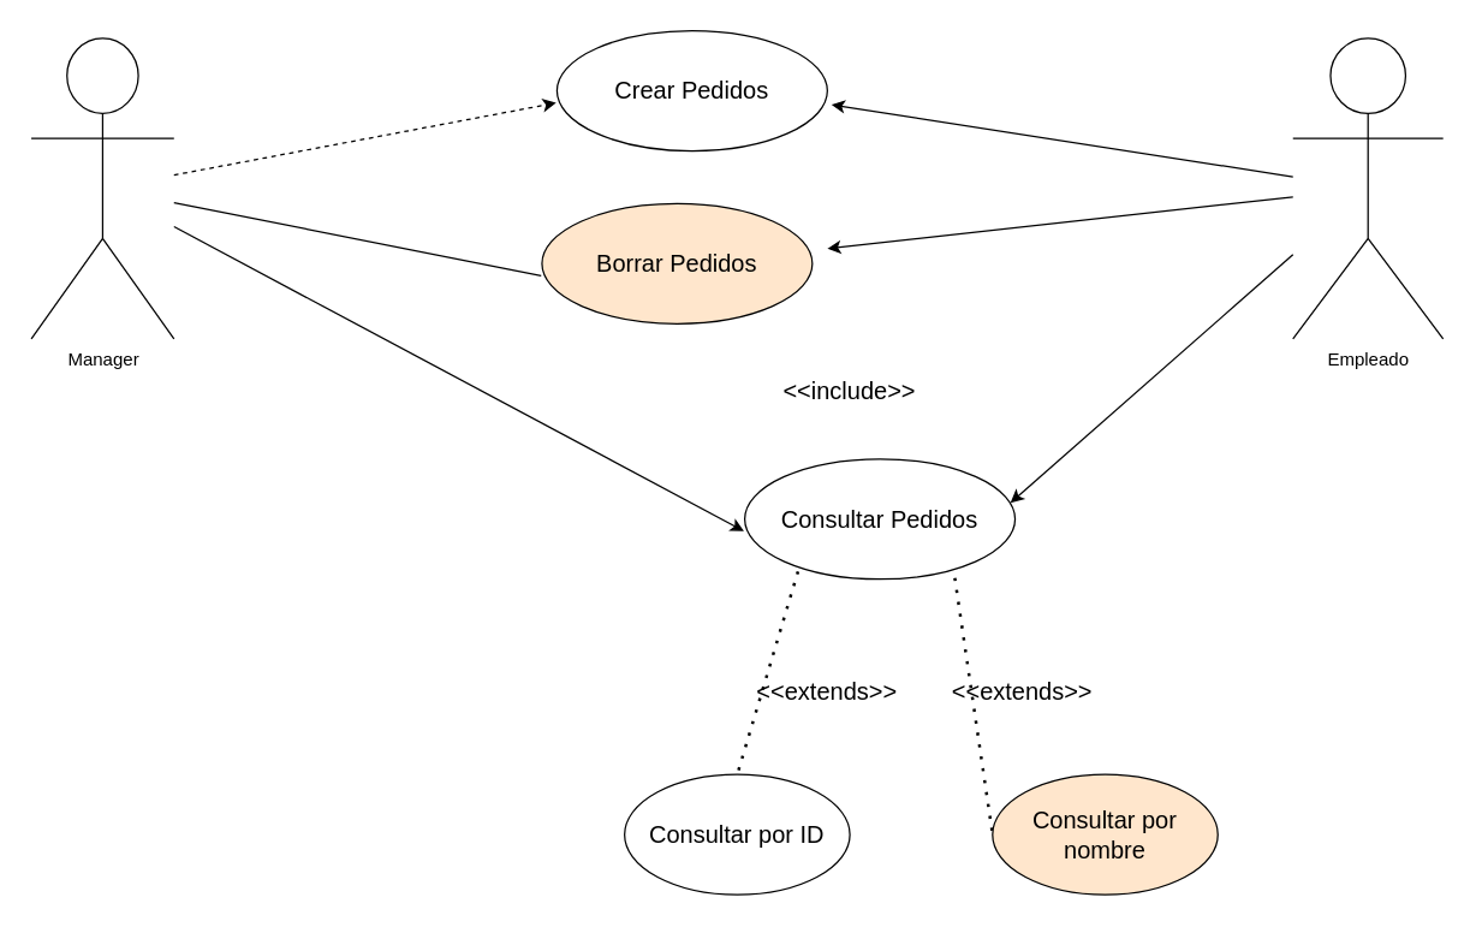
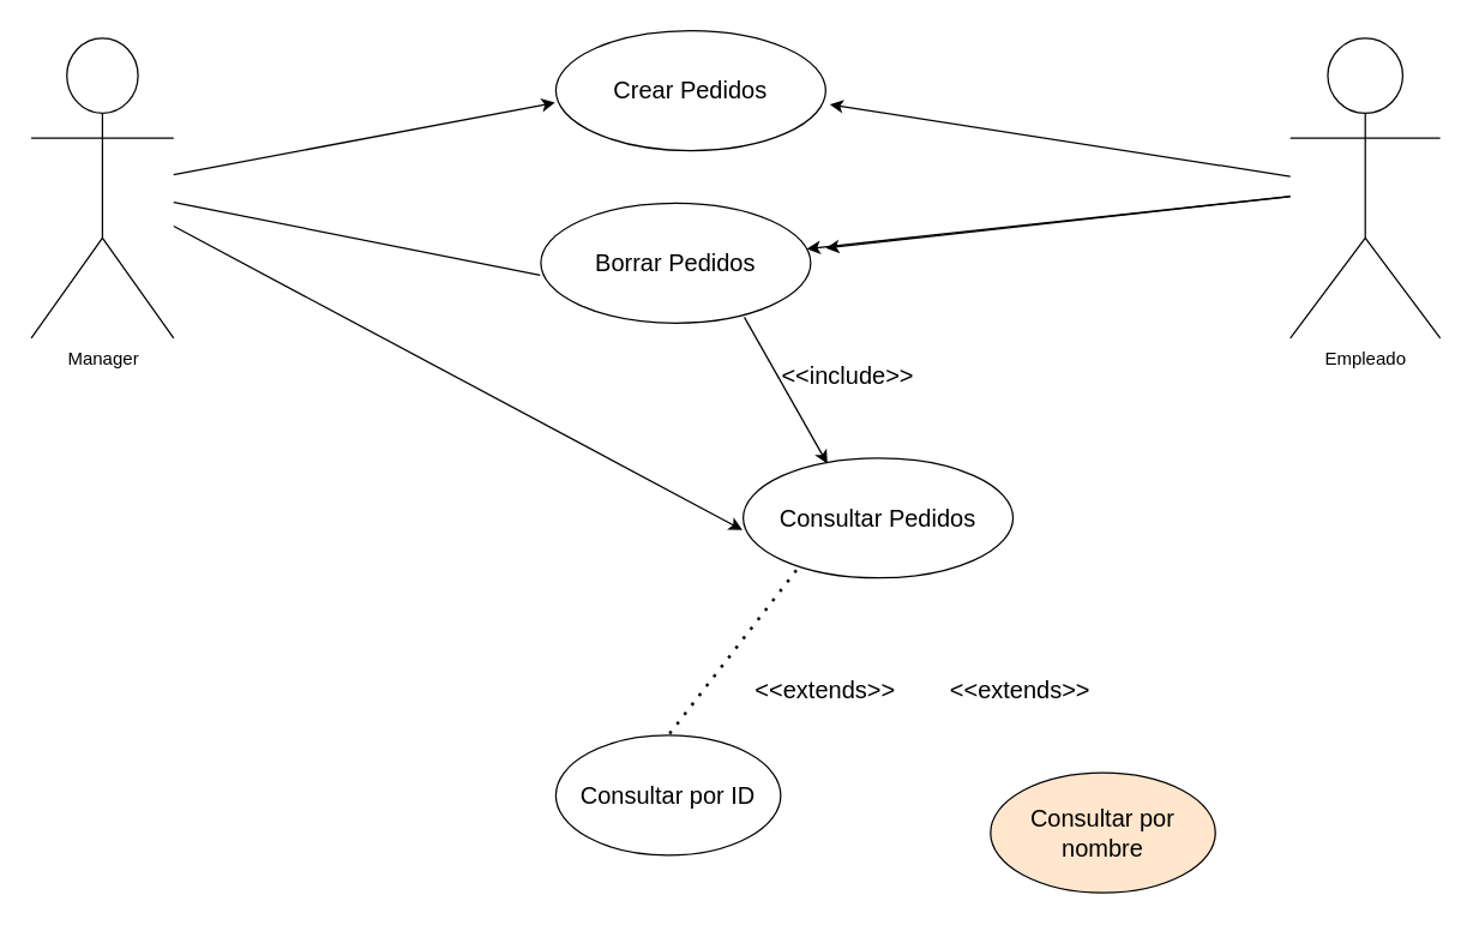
- <mxCell id="4" value="" style="endArrow=classic;html=1;rounded=0;entryX=-0.003;entryY=0.6;entryDx=0;entryDy=0;entryPerimeter=0;dashed=1;" edge="1" parent="1" source="3" target="5"><mxGeometry width="50" height="50" relative="1" as="geometry"><mxPoint x="115" y="155" as="sourcePoint" /><mxPoint x="380" y="65" as="targetPoint" /></mxGeometry></mxCell>
+ <mxCell id="4" value="" style="endArrow=classic;html=1;rounded=0;entryX=-0.003;entryY=0.6;entryDx=0;entryDy=0;entryPerimeter=0;" edge="1" parent="1" source="3" target="5"><mxGeometry width="50" height="50" relative="1" as="geometry"><mxPoint x="115" y="155" as="sourcePoint" /><mxPoint x="380" y="65" as="targetPoint" /></mxGeometry></mxCell>
- <mxCell id="7" value="&lt;font size=&quot;3&quot;&gt;Borrar Pedidos&lt;/font&gt;" style="ellipse;whiteSpace=wrap;html=1;fillColor=#ffe6cc;" vertex="1" parent="1"><mxGeometry x="360" y="135" width="180" height="80" as="geometry" /></mxCell>
+ <mxCell id="7" value="&lt;font size=&quot;3&quot;&gt;Borrar Pedidos&lt;/font&gt;" style="ellipse;whiteSpace=wrap;html=1;" vertex="1" parent="1"><mxGeometry x="360" y="135" width="180" height="80" as="geometry" /></mxCell>
- <mxCell id="20" value="" style="endArrow=classic;html=1;rounded=0;entryX=0.983;entryY=0.365;entryDx=0;entryDy=0;entryPerimeter=0;" edge="1" parent="1" source="2" target="9"><mxGeometry width="50" height="50" relative="1" as="geometry"><mxPoint x="870" y="140.556" as="sourcePoint" /><mxPoint x="560" y="175" as="targetPoint" /></mxGeometry></mxCell>
+ <mxCell id="20" value="" style="endArrow=classic;html=1;rounded=0;" edge="1" parent="1" source="2" target="7"><mxGeometry width="50" height="50" relative="1" as="geometry"><mxPoint x="870" y="140.556" as="sourcePoint" /><mxPoint x="560" y="175" as="targetPoint" /></mxGeometry></mxCell>
+ <mxCell id="16" value="" style="endArrow=classic;html=1;rounded=0;fontSize=16;exitX=0.754;exitY=0.951;exitDx=0;exitDy=0;exitPerimeter=0;entryX=0.312;entryY=0.048;entryDx=0;entryDy=0;entryPerimeter=0;" edge="1" parent="1" source="7" target="9"><mxGeometry width="50" height="50" relative="1" as="geometry"><mxPoint x="380" y="205" as="sourcePoint" /><mxPoint x="400" y="135" as="targetPoint" /><Array as="points" /></mxGeometry></mxCell>
- <mxCell id="17" value="&amp;lt;&amp;lt;include&amp;gt;&amp;gt;" style="text;html=1;strokeColor=none;fillColor=none;align=center;verticalAlign=middle;whiteSpace=wrap;rounded=0;fontSize=16;" vertex="1" parent="1"><mxGeometry x="535" y="245" width="60" height="30" as="geometry" /></mxCell>
+ <mxCell id="17" value="&amp;lt;&amp;lt;include&amp;gt;&amp;gt;" style="text;html=1;strokeColor=none;fillColor=none;align=center;verticalAlign=middle;whiteSpace=wrap;rounded=0;fontSize=16;" vertex="1" parent="1"><mxGeometry x="535" y="235" width="60" height="30" as="geometry" /></mxCell>
- <mxCell id="10" value="" style="endArrow=none;dashed=1;html=1;dashPattern=1 3;strokeWidth=2;rounded=0;fontSize=14;exitX=0.777;exitY=0.99;exitDx=0;exitDy=0;entryX=0;entryY=0.5;entryDx=0;entryDy=0;exitPerimeter=0;" edge="1" parent="1" source="9" target="11"><mxGeometry width="50" height="50" relative="1" as="geometry"><mxPoint x="530" y="285" as="sourcePoint" /><mxPoint x="580" y="255" as="targetPoint" /><Array as="points" /></mxGeometry></mxCell>
- <mxCell id="12" value="&lt;font size=&quot;3&quot;&gt;Consultar por ID&lt;/font&gt;" style="ellipse;whiteSpace=wrap;html=1;fontSize=14;" vertex="1" parent="1"><mxGeometry x="415" y="515" width="150" height="80" as="geometry" /></mxCell>
+ <mxCell id="12" value="&lt;font size=&quot;3&quot;&gt;Consultar por ID&lt;/font&gt;" style="ellipse;whiteSpace=wrap;html=1;fontSize=14;" vertex="1" parent="1"><mxGeometry x="370" y="490" width="150" height="80" as="geometry" /></mxCell>
